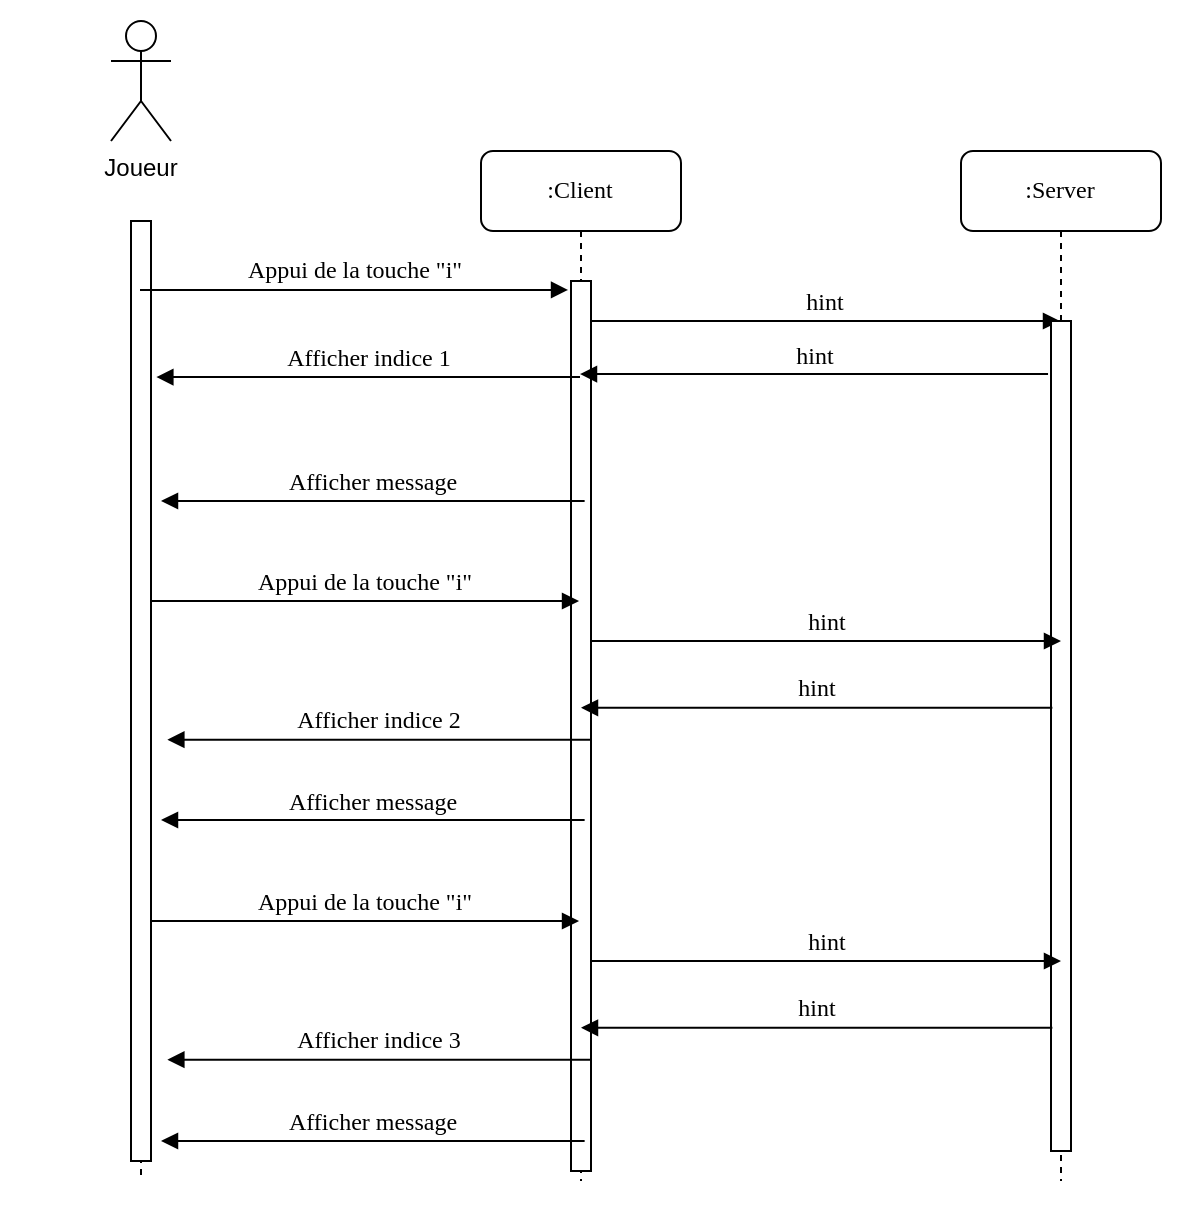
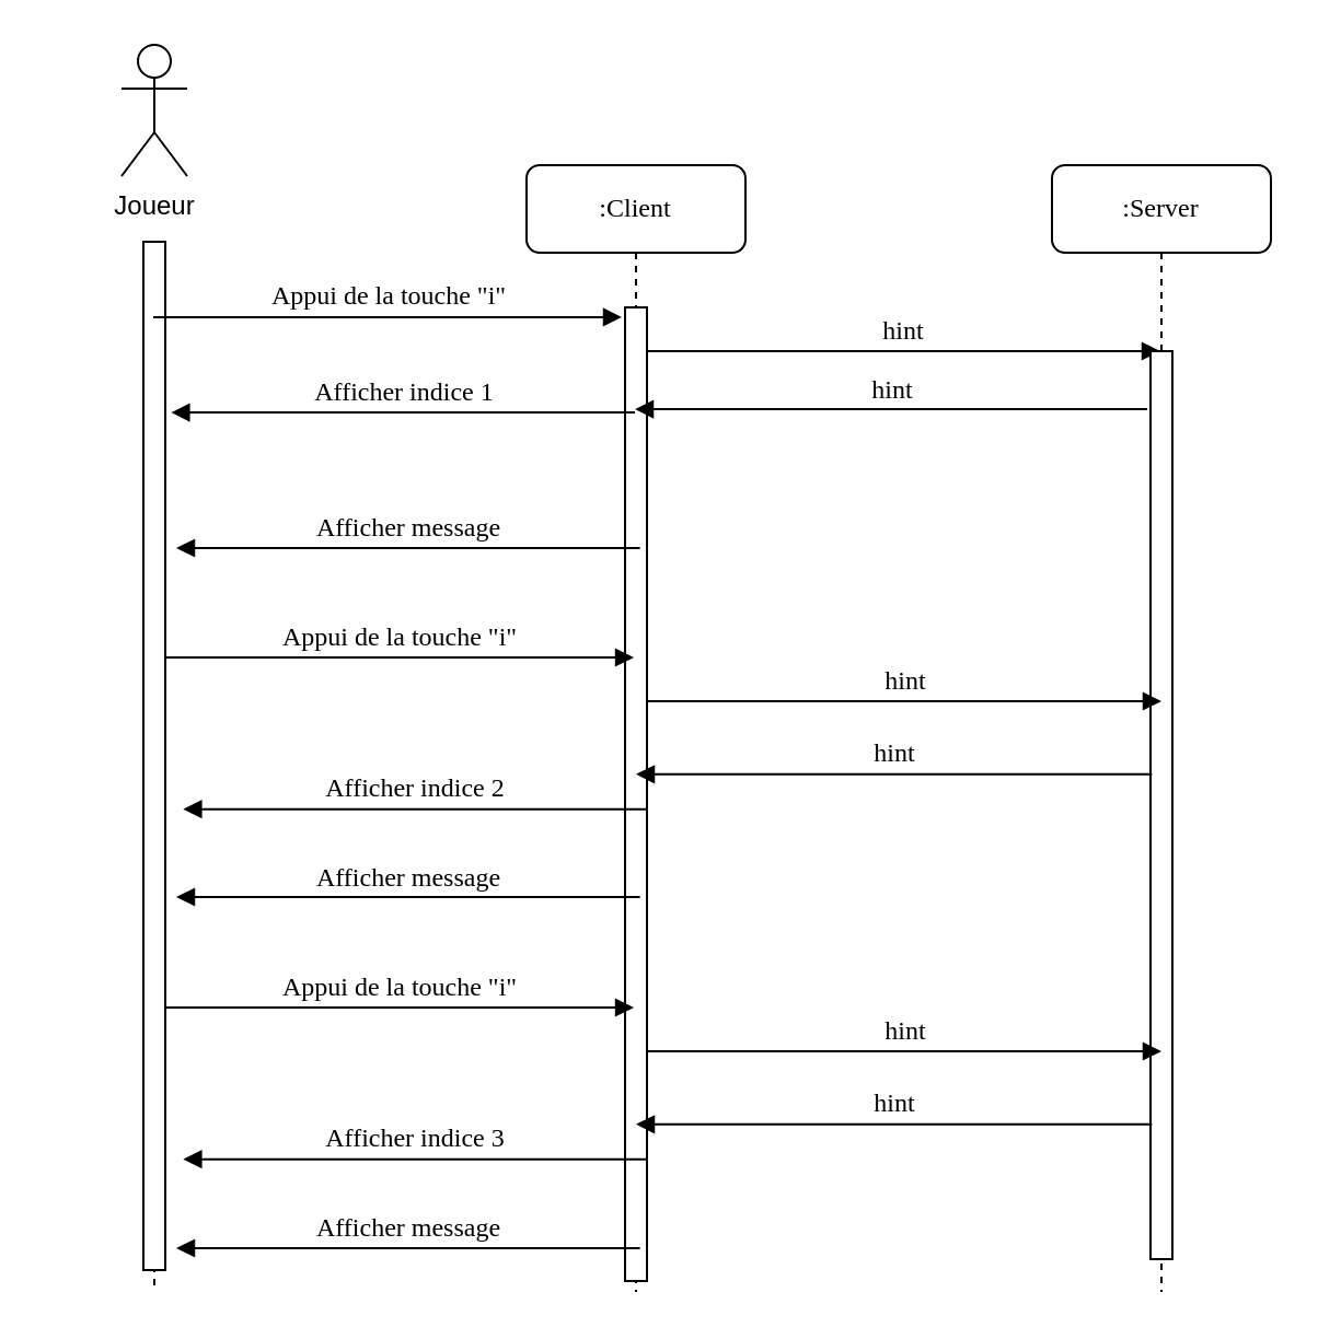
- <mxCell id="13" value="Joueur" style="shape=umlActor;verticalLabelPosition=bottom;verticalAlign=top;html=1;outlineConnect=0;" parent="1" vertex="1"><mxGeometry x="55" y="10" width="30" height="60" as="geometry" /></mxCell>
+ <mxCell id="13" value="Joueur" style="shape=umlActor;verticalLabelPosition=bottom;verticalAlign=top;html=1;outlineConnect=0;" parent="1" vertex="1"><mxGeometry x="55" y="20" width="30" height="60" as="geometry" /></mxCell>
